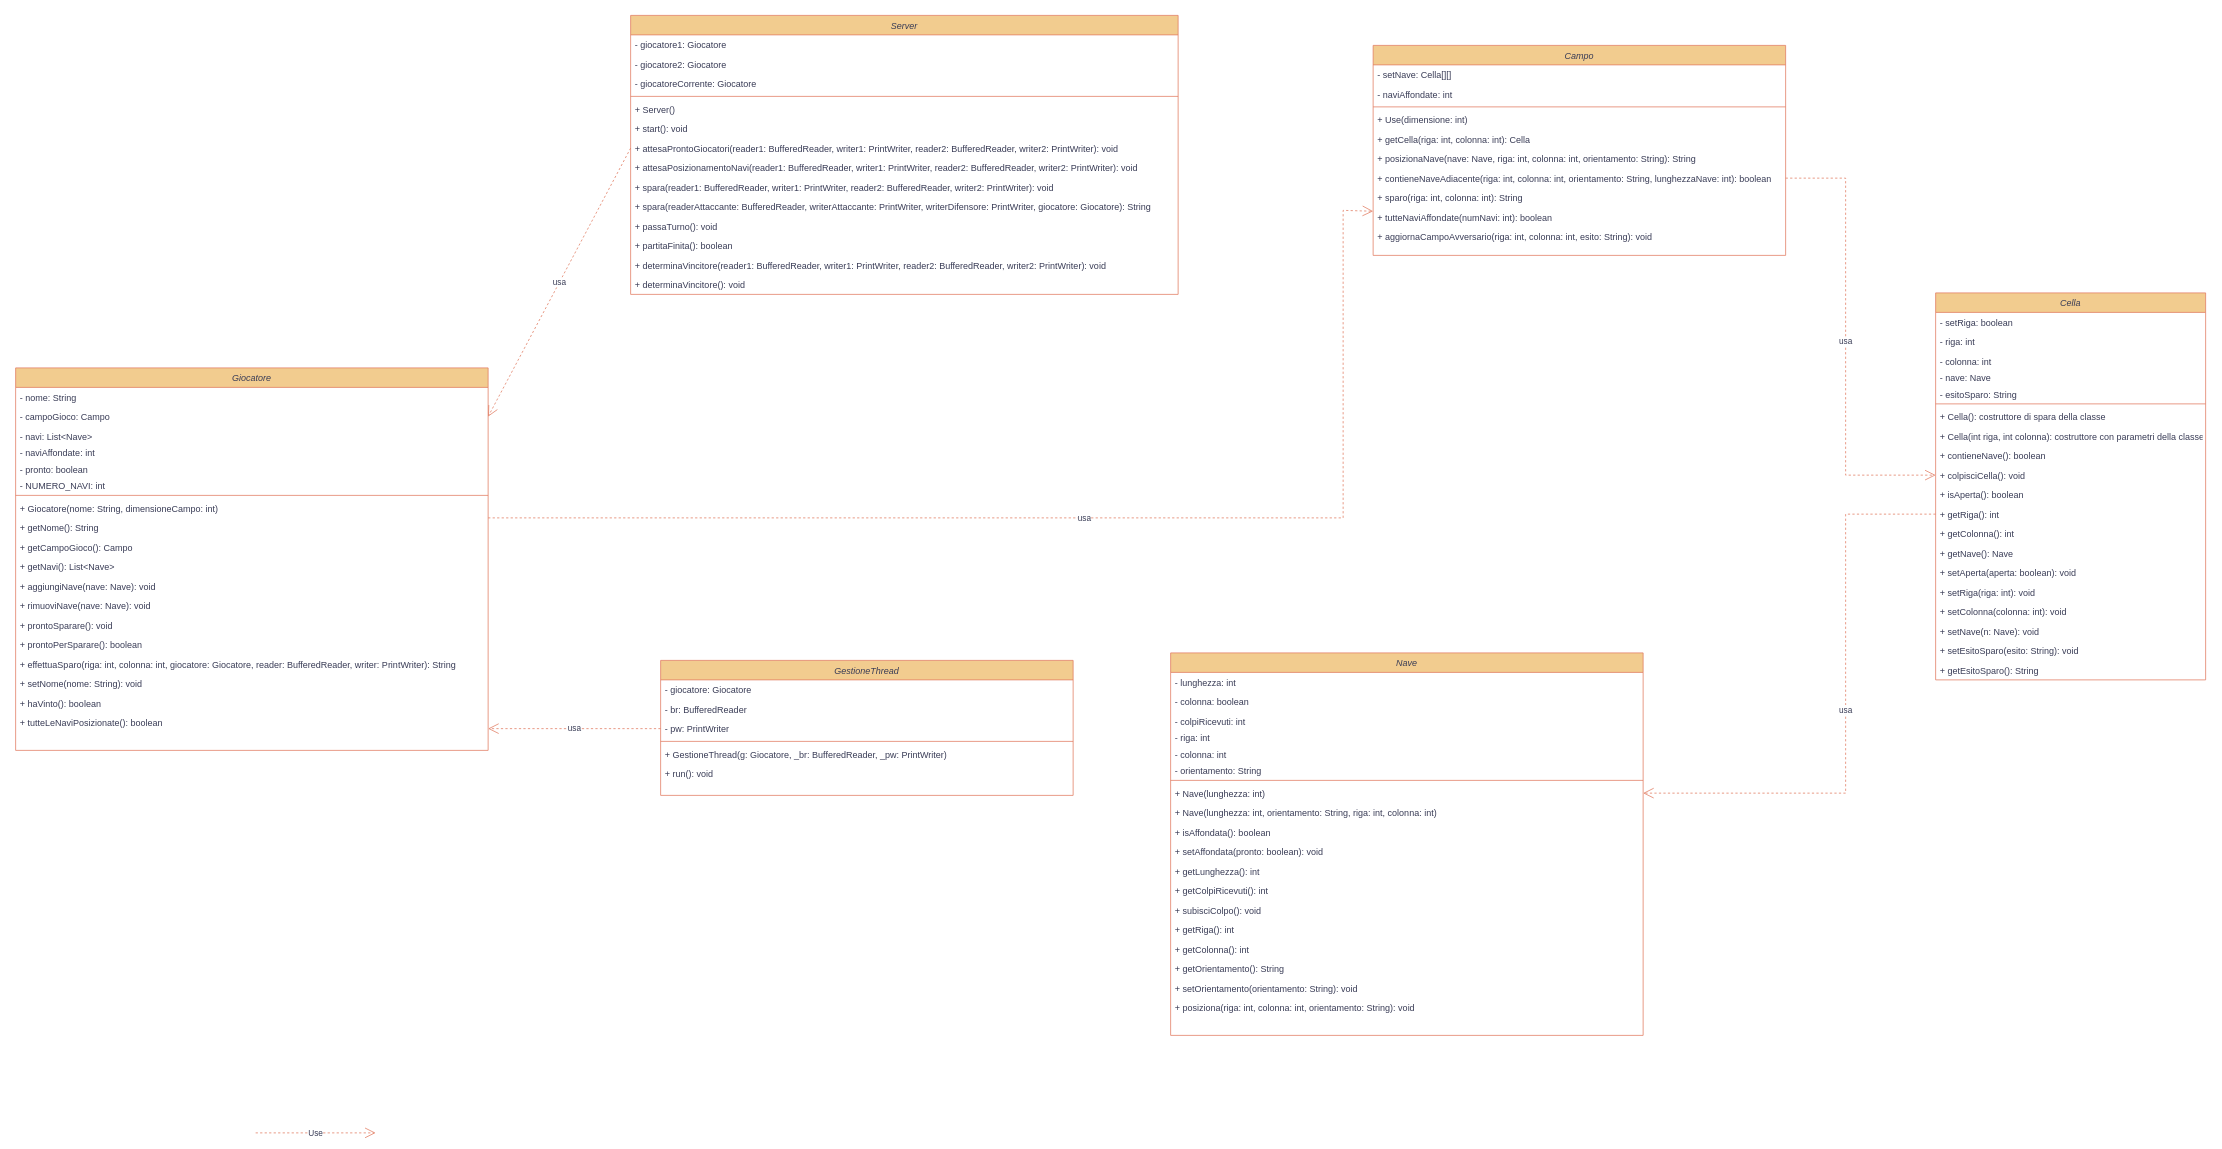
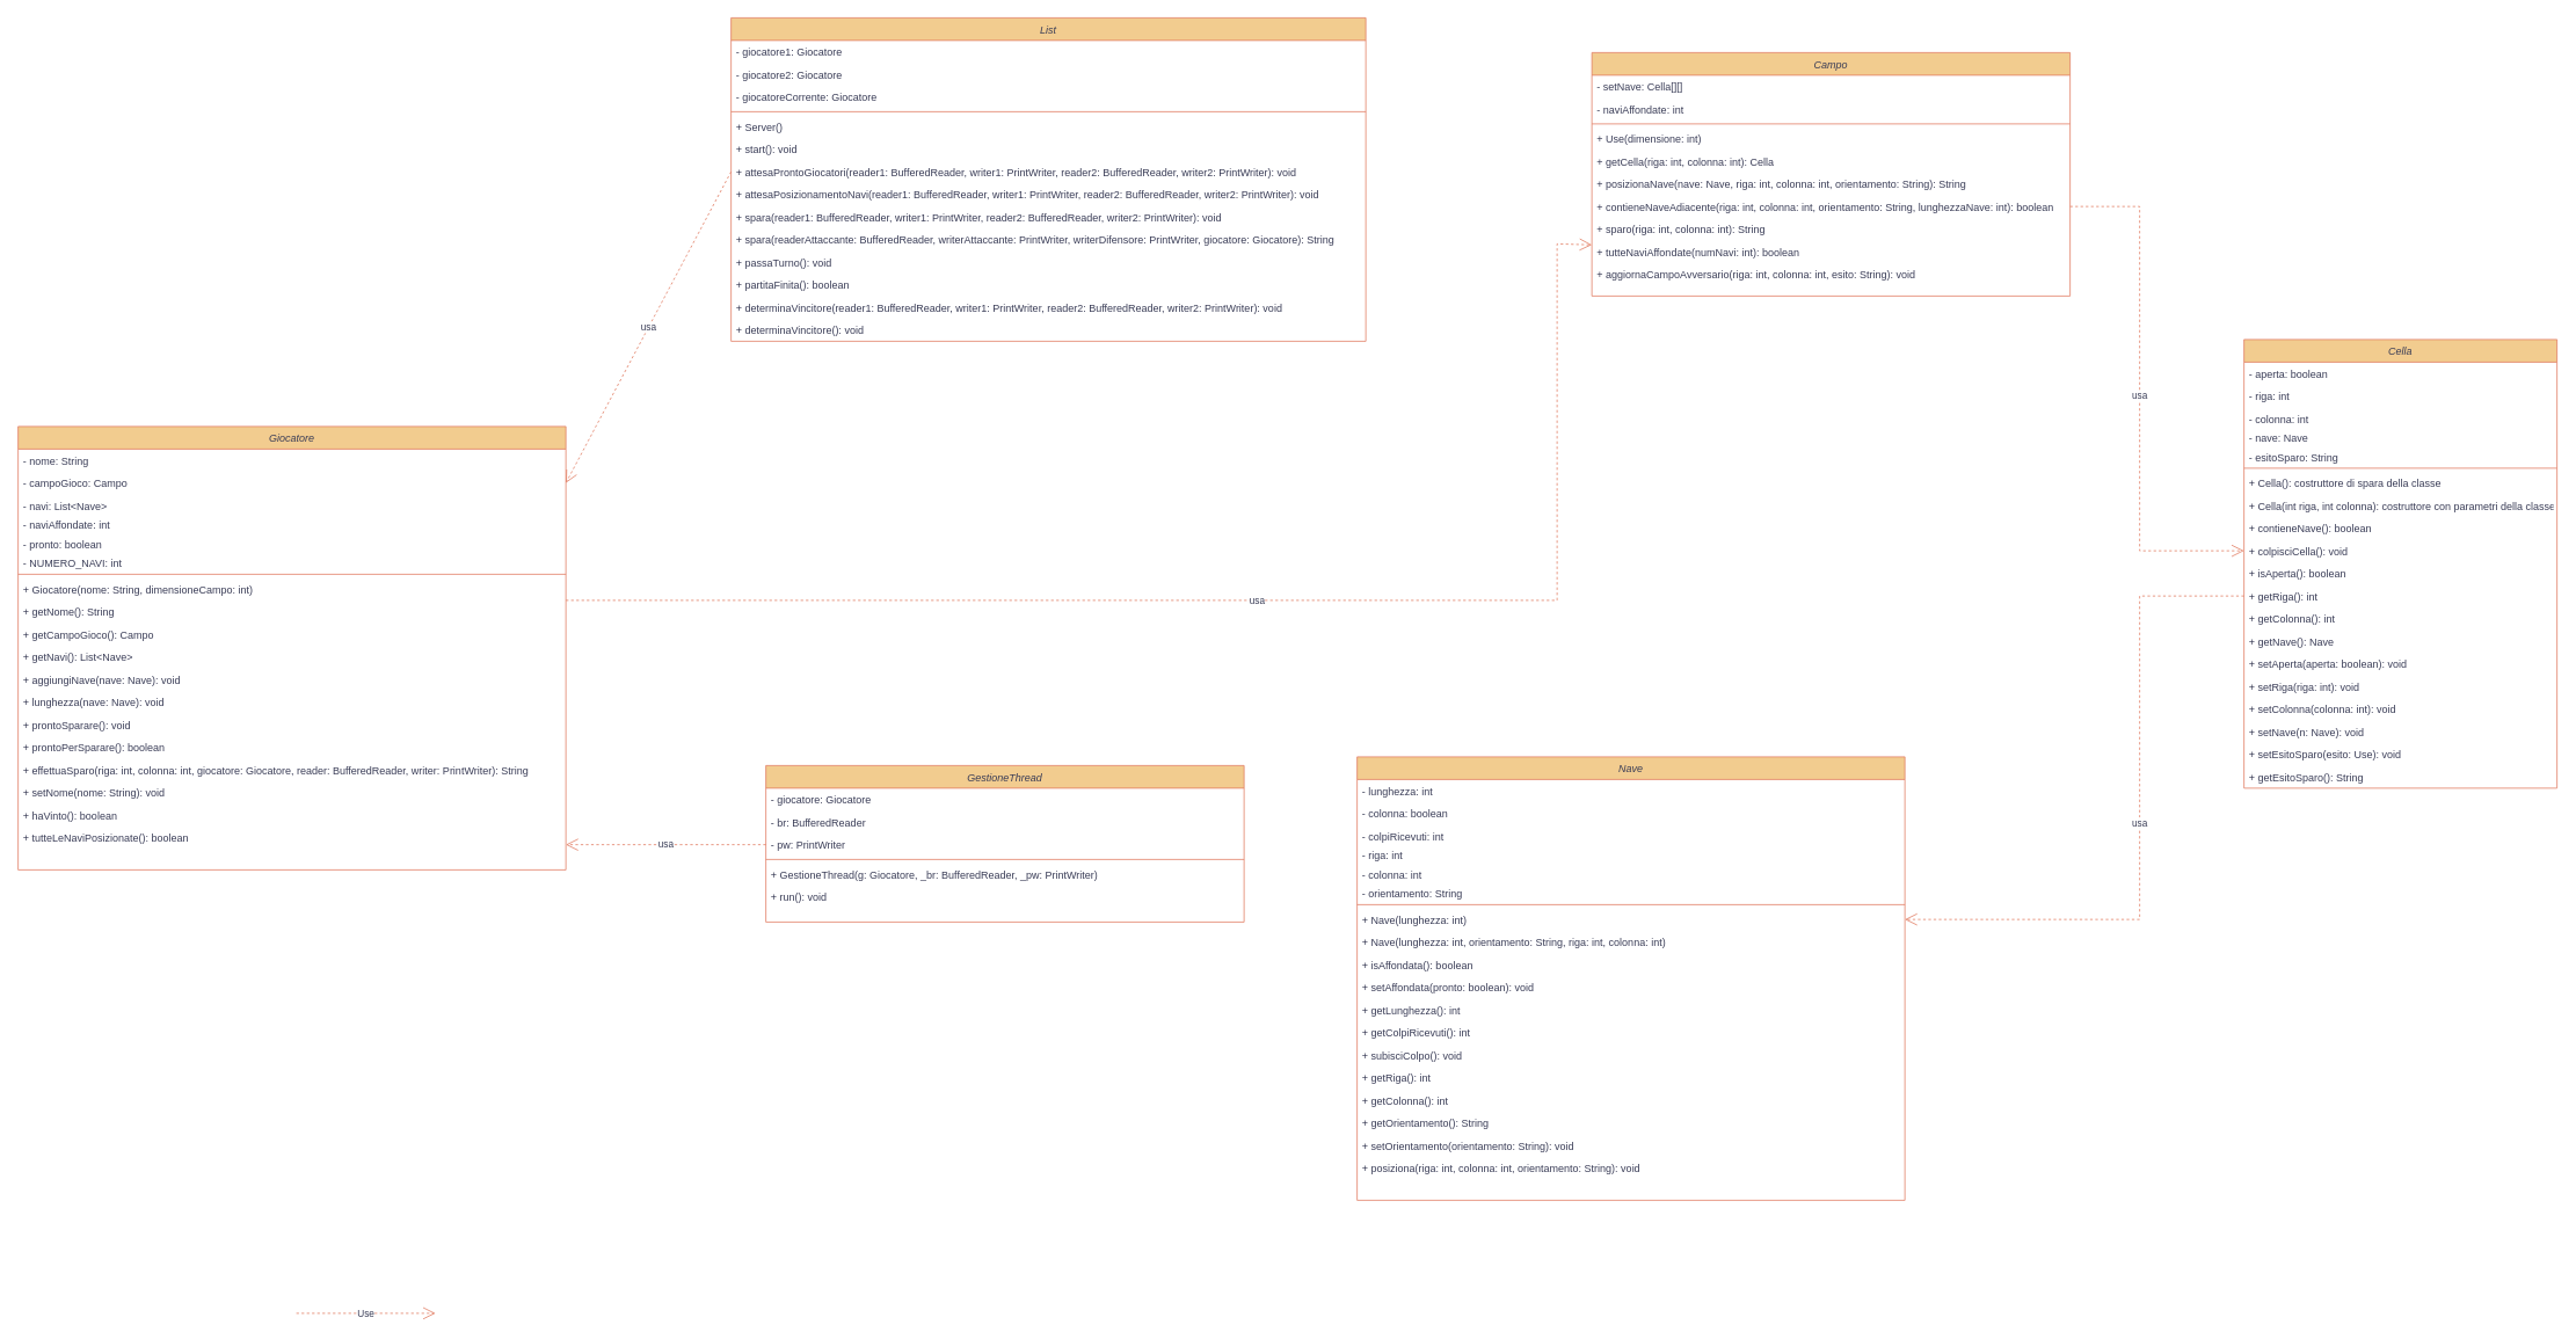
- <mxCell id="54" value="Server" style="swimlane;fontStyle=2;align=center;verticalAlign=top;childLayout=stackLayout;horizontal=1;startSize=26;horizontalStack=0;resizeParent=1;resizeLast=0;collapsible=1;marginBottom=0;rounded=0;shadow=0;strokeWidth=1;labelBackgroundColor=none;fillColor=#F2CC8F;strokeColor=#E07A5F;fontColor=#393C56;" parent="1" vertex="1"><mxGeometry x="840" y="20" width="730" height="372" as="geometry"><mxRectangle x="80" y="80" width="160" height="26" as="alternateBounds" /></mxGeometry></mxCell>
+ <mxCell id="54" value="List" style="swimlane;fontStyle=2;align=center;verticalAlign=top;childLayout=stackLayout;horizontal=1;startSize=26;horizontalStack=0;resizeParent=1;resizeLast=0;collapsible=1;marginBottom=0;rounded=0;shadow=0;strokeWidth=1;labelBackgroundColor=none;fillColor=#F2CC8F;strokeColor=#E07A5F;fontColor=#393C56;" parent="1" vertex="1"><mxGeometry x="840" y="20" width="730" height="372" as="geometry"><mxRectangle x="80" y="80" width="160" height="26" as="alternateBounds" /></mxGeometry></mxCell>
- <mxCell id="3" value="- setRiga: boolean    " style="text;align=left;verticalAlign=top;spacingLeft=4;spacingRight=4;overflow=hidden;rotatable=0;points=[[0,0.5],[1,0.5]];portConstraint=eastwest;labelBackgroundColor=none;fontColor=#393C56;" parent="2" vertex="1"><mxGeometry y="26" width="360" height="26" as="geometry" /></mxCell>
+ <mxCell id="3" value="- aperta: boolean    " style="text;align=left;verticalAlign=top;spacingLeft=4;spacingRight=4;overflow=hidden;rotatable=0;points=[[0,0.5],[1,0.5]];portConstraint=eastwest;labelBackgroundColor=none;fontColor=#393C56;" parent="2" vertex="1"><mxGeometry y="26" width="360" height="26" as="geometry" /></mxCell>
- <mxCell id="47" value="+ rimuoviNave(nave: Nave): void " style="text;align=left;verticalAlign=top;spacingLeft=4;spacingRight=4;overflow=hidden;rotatable=0;points=[[0,0.5],[1,0.5]];portConstraint=eastwest;labelBackgroundColor=none;fontColor=#393C56;" parent="34" vertex="1"><mxGeometry y="304" width="630" height="26" as="geometry" /></mxCell>
+ <mxCell id="47" value="+ lunghezza(nave: Nave): void " style="text;align=left;verticalAlign=top;spacingLeft=4;spacingRight=4;overflow=hidden;rotatable=0;points=[[0,0.5],[1,0.5]];portConstraint=eastwest;labelBackgroundColor=none;fontColor=#393C56;" parent="34" vertex="1"><mxGeometry y="304" width="630" height="26" as="geometry" /></mxCell>
- <mxCell id="21" value="+ setEsitoSparo(esito: String): void" style="text;align=left;verticalAlign=top;spacingLeft=4;spacingRight=4;overflow=hidden;rotatable=0;points=[[0,0.5],[1,0.5]];portConstraint=eastwest;labelBackgroundColor=none;fontColor=#393C56;" parent="2" vertex="1"><mxGeometry y="464" width="360" height="26" as="geometry" /></mxCell>
+ <mxCell id="21" value="+ setEsitoSparo(esito: Use): void" style="text;align=left;verticalAlign=top;spacingLeft=4;spacingRight=4;overflow=hidden;rotatable=0;points=[[0,0.5],[1,0.5]];portConstraint=eastwest;labelBackgroundColor=none;fontColor=#393C56;" parent="2" vertex="1"><mxGeometry y="464" width="360" height="26" as="geometry" /></mxCell>
